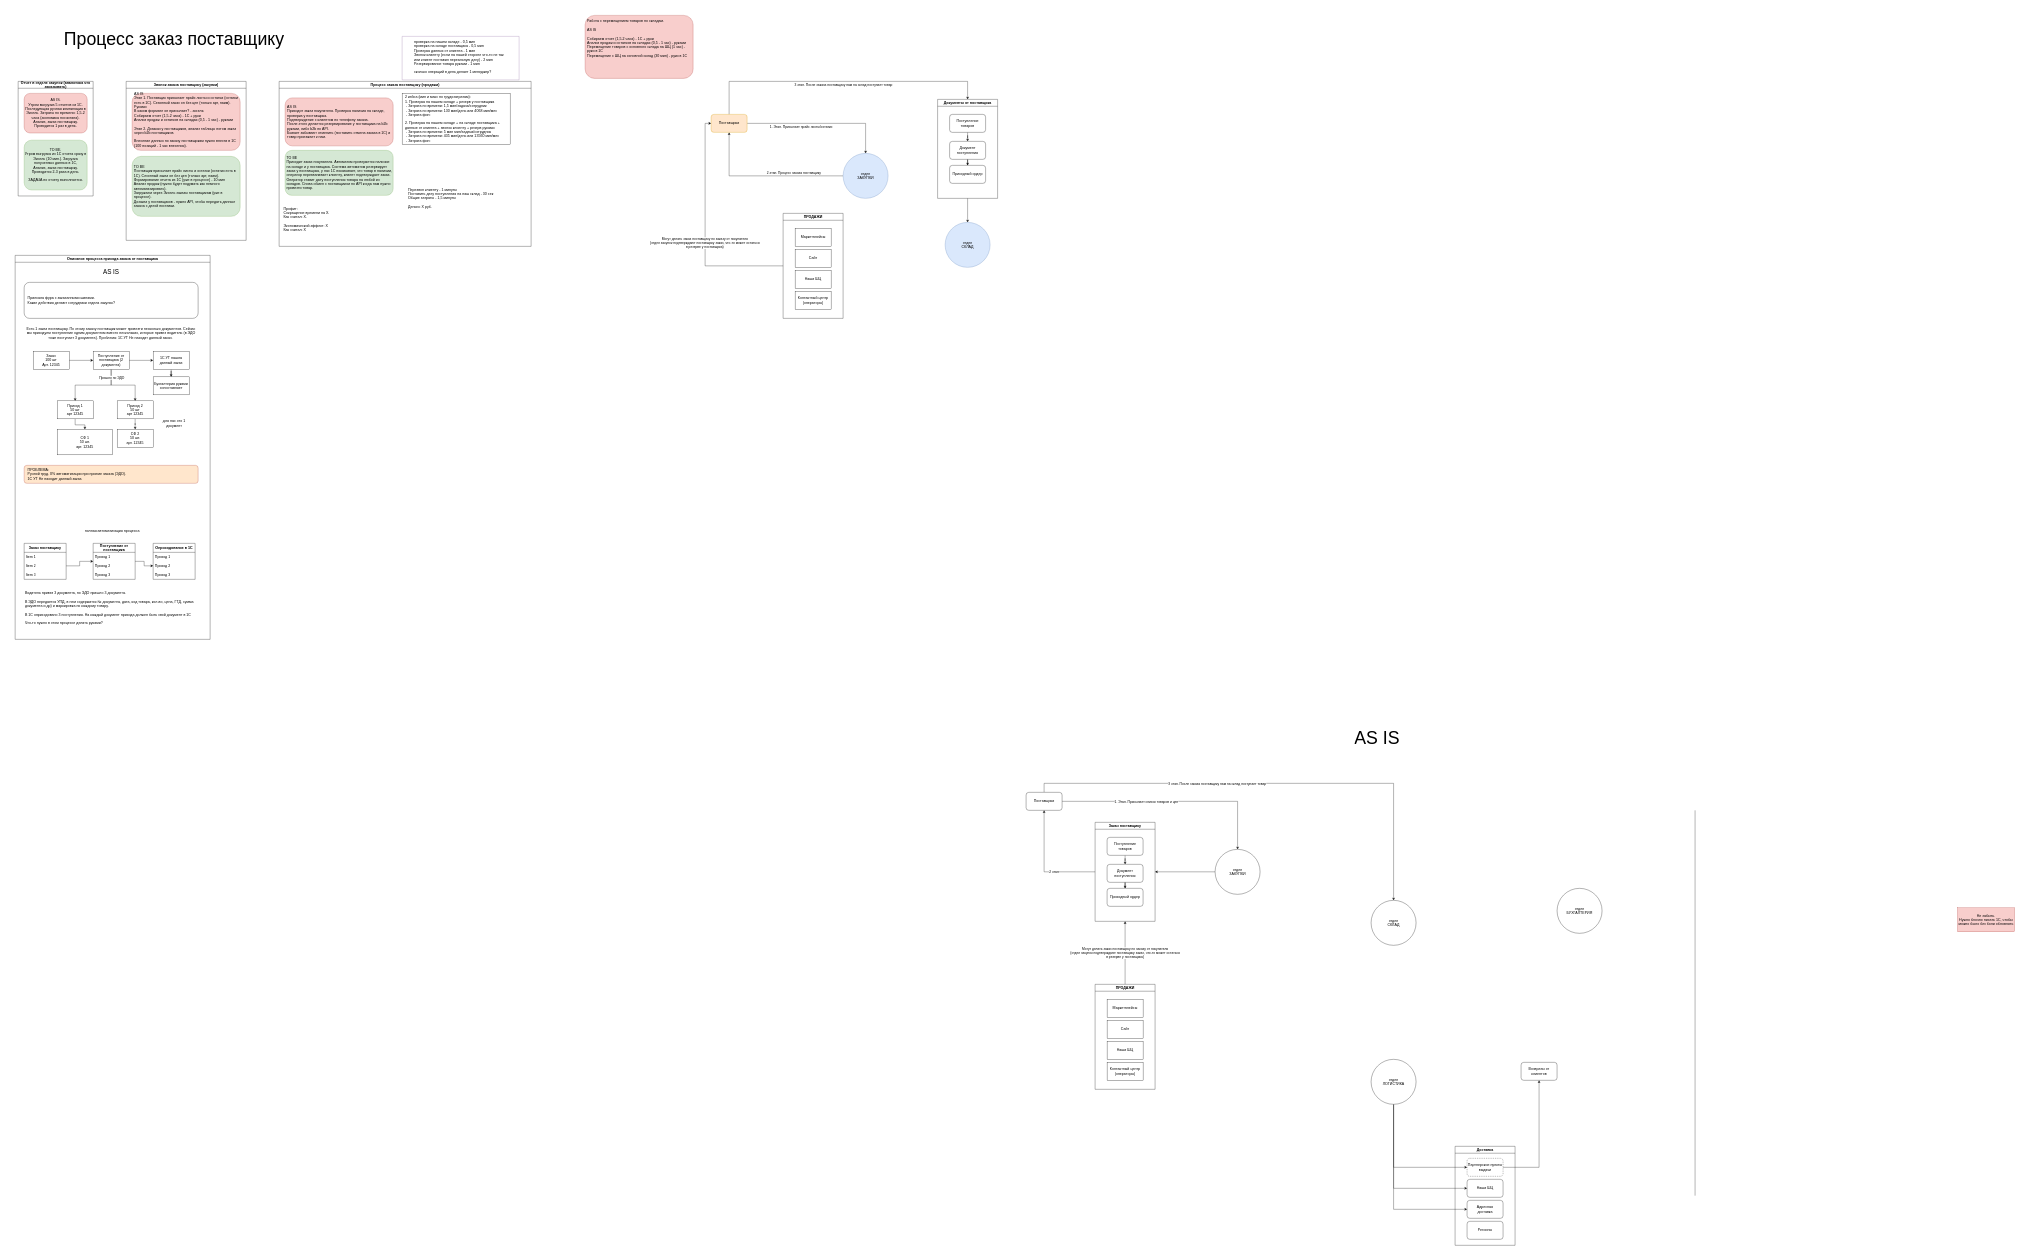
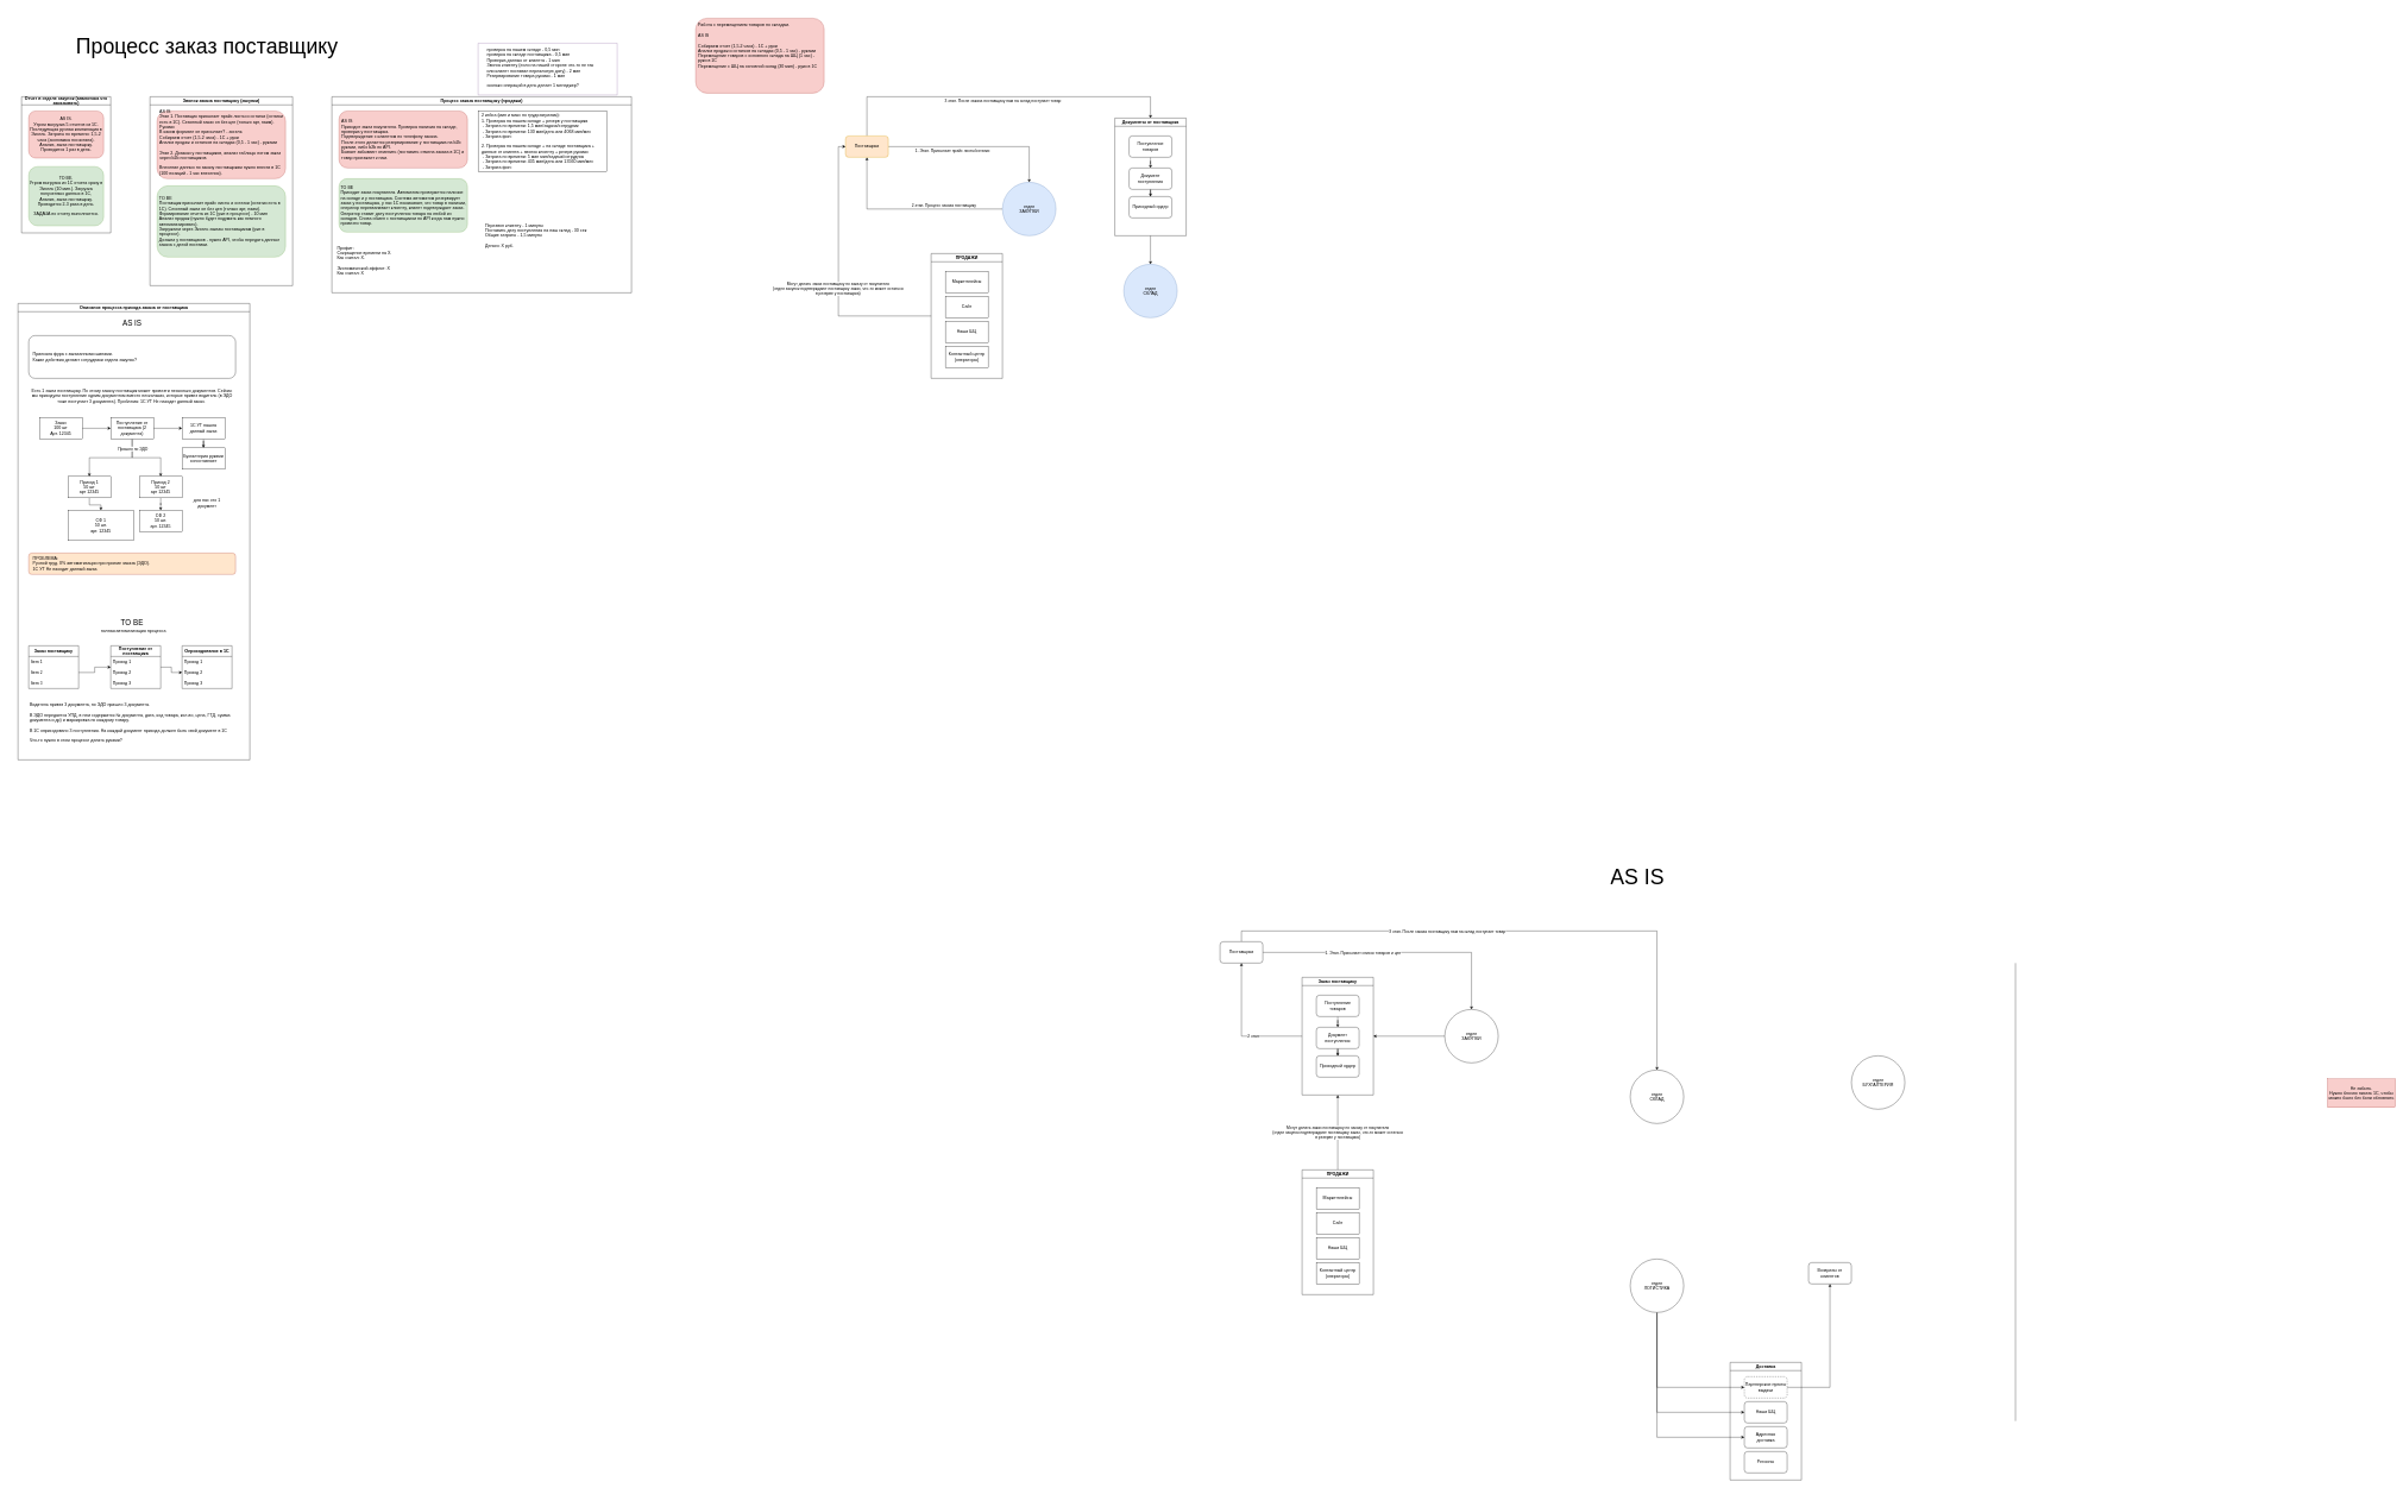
- <mxCell id="116" value="&lt;div&gt;проверка на нашем складе - 0,5 мин&lt;/div&gt;&lt;div&gt;проверка на складе поставщика - 0,5 мин&lt;/div&gt;&lt;div&gt;Проверка данных от клиента - 1 мин&lt;/div&gt;&lt;div&gt;Звонок клиенту (если на нашей стороне что-то не так или клиент поставил нереальную дату) - 2 мин&lt;/div&gt;&lt;div&gt;Резервирование товара руками - 1 мин&lt;/div&gt;&lt;div&gt;&lt;br&gt;&lt;/div&gt;&lt;div&gt;сколько операций в день делает 1 менеджер?&lt;/div&gt;" style="text;html=1;align=left;verticalAlign=middle;whiteSpace=wrap;rounded=0;spacing=10;" vertex="1" parent="115"><mxGeometry x="30" y="11" width="330" height="115" as="geometry" /></mxCell>
+ <mxCell id="116" value="&lt;div&gt;проверка на нашем складе - 0,5 мин&lt;/div&gt;&lt;div&gt;проверка на складе поставщика - 0,5 мин&lt;/div&gt;&lt;div&gt;Проверка данных от клиента - 1 мин&lt;/div&gt;&lt;div&gt;Звонок клиенту (если на нашей стороне что-то не так или клиент поставил нереальную дату) - 2 мин&lt;/div&gt;&lt;div&gt;Резервирование товара руками - 1 мин&lt;/div&gt;&lt;div&gt;&lt;br&gt;&lt;/div&gt;&lt;div&gt;сколько операций в день делает 1 менеджер?&lt;/div&gt;" style="text;html=1;align=left;verticalAlign=middle;whiteSpace=wrap;rounded=0;spacing=10;" vertex="1" parent="115"><mxGeometry x="15" y="11" width="330" height="115" as="geometry" /></mxCell>
- <mxCell id="68" value="&lt;div style=&quot;text-align: left;&quot;&gt;AS IS&lt;br&gt;&lt;div&gt;Приходит заказ покупателя. Проверка наличия на складе, проверка у поставщика.&amp;nbsp;&lt;/div&gt;&lt;div&gt;Подтверждение с клиентом по телефону заказа.&lt;/div&gt;&lt;/div&gt;&lt;div style=&quot;text-align: left;&quot;&gt;После этого делается резервирование у поставщика на b2b руками, либо b2b по API.&lt;/div&gt;&lt;div style=&quot;text-align: left;&quot;&gt;Бывает забывают отменить (поставить отмена заказа в 1С) и товар приезжает к нам.&lt;/div&gt;" style="rounded=1;whiteSpace=wrap;html=1;fillColor=#f8cecc;strokeColor=#b85450;perimeterSpacing=0;spacingLeft=6;" parent="67" vertex="1"><mxGeometry x="20" y="55" width="360" height="160" as="geometry" /></mxCell>
+ <mxCell id="68" value="&lt;div style=&quot;text-align: left;&quot;&gt;AS IS&lt;br&gt;&lt;div&gt;Приходит заказ покупателя. Проверка наличия на складе, проверка у поставщика.&amp;nbsp;&lt;/div&gt;&lt;div&gt;Подтверждение с клиентом по телефону заказа.&lt;/div&gt;&lt;/div&gt;&lt;div style=&quot;text-align: left;&quot;&gt;После этого делается резервирование у поставщика на b2b руками, либо b2b по API.&lt;/div&gt;&lt;div style=&quot;text-align: left;&quot;&gt;Бывает забывают отменить (поставить отмена заказа в 1С) и товар приезжает к нам.&lt;/div&gt;" style="rounded=1;whiteSpace=wrap;html=1;fillColor=#f8cecc;strokeColor=#b85450;perimeterSpacing=0;spacingLeft=6;" parent="67" vertex="1"><mxGeometry x="20" y="40" width="360" height="160" as="geometry" /></mxCell>
+ <mxCell id="97" value="&lt;span style=&quot;text-align: left; font-size: 21px;&quot;&gt;TO BE&lt;/span&gt;" style="text;html=1;align=center;verticalAlign=middle;whiteSpace=wrap;rounded=0;" parent="76" vertex="1"><mxGeometry x="30" y="880" width="580" height="30" as="geometry" /></mxCell>
